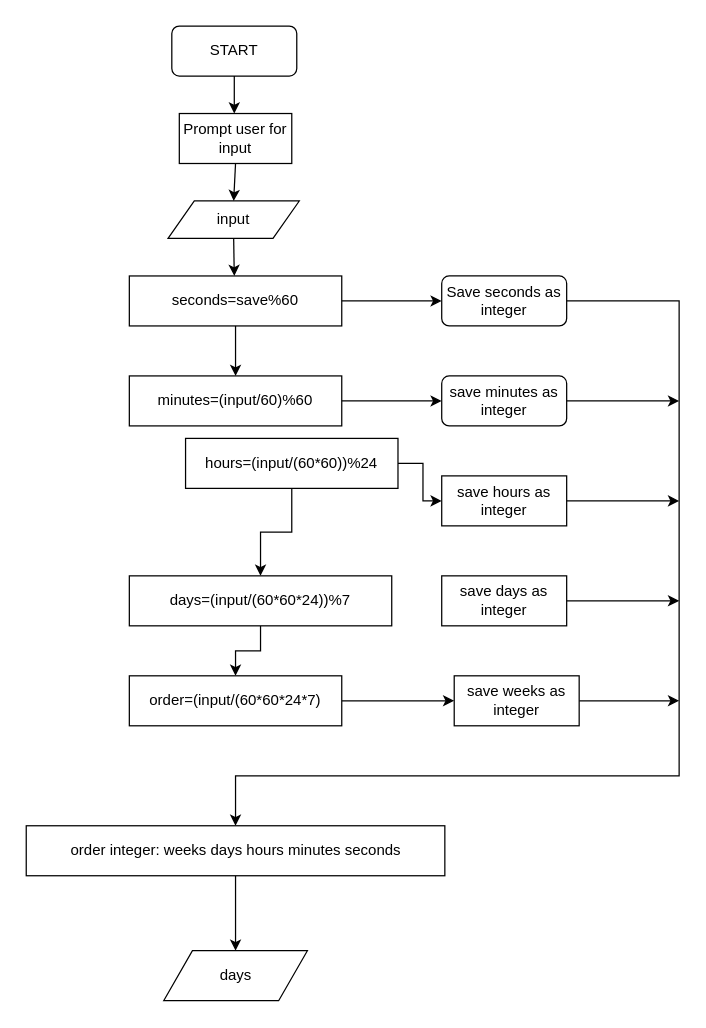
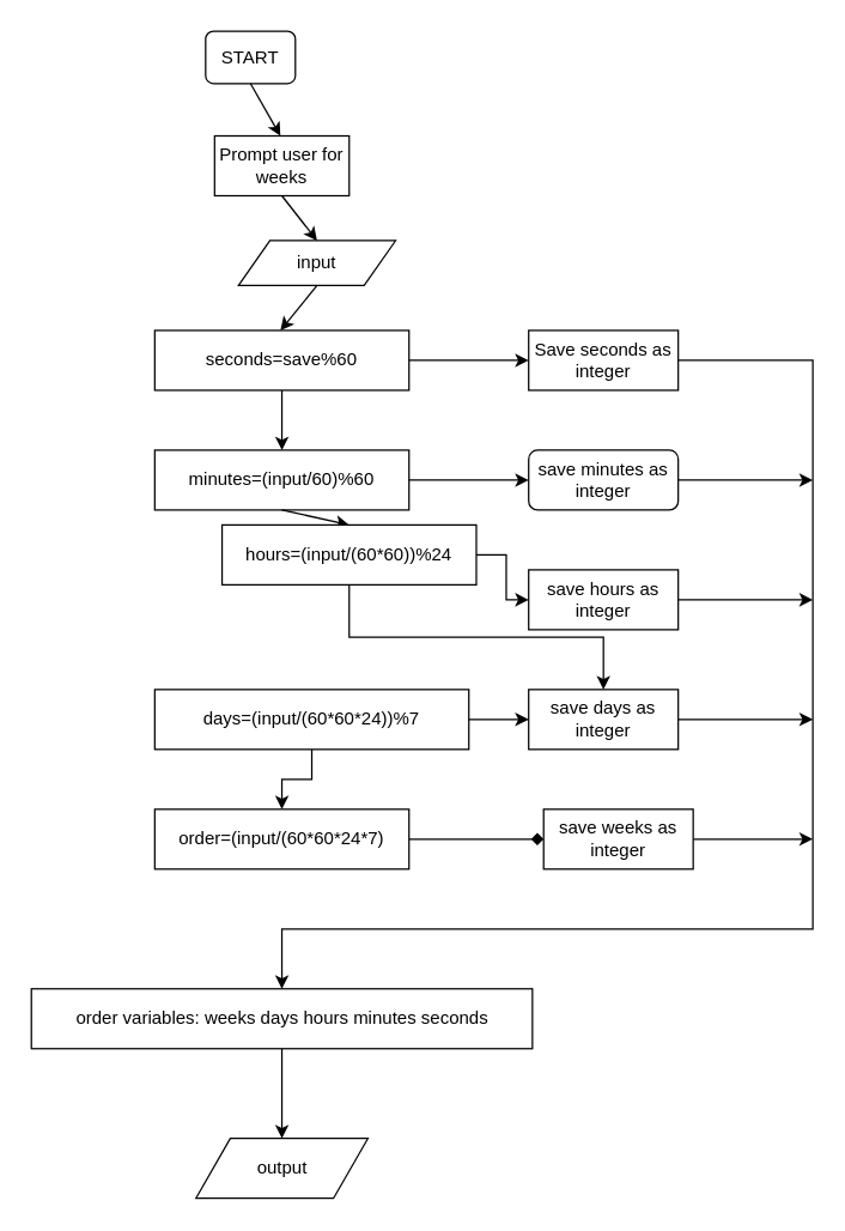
- <mxCell id="2" value="START" style="rounded=1;whiteSpace=wrap;html=1;" parent="1" vertex="1"><mxGeometry x="137" width="100" height="40" as="geometry" y="20" /></mxCell>
+ <mxCell id="2" value="START" style="rounded=1;whiteSpace=wrap;html=1;" parent="1" vertex="1"><mxGeometry x="137" y="20" width="60" height="35" as="geometry" /></mxCell>
- <mxCell id="4" value="Prompt user for input" style="rounded=0;whiteSpace=wrap;html=1;" parent="1" vertex="1"><mxGeometry x="143" y="90" width="90" height="40" as="geometry" /></mxCell>
+ <mxCell id="4" value="Prompt user for weeks" style="rounded=0;whiteSpace=wrap;html=1;" parent="1" vertex="1"><mxGeometry x="143" y="90" width="90" height="40" as="geometry" /></mxCell>
- <mxCell id="5" value="input" style="shape=parallelogram;perimeter=parallelogramPerimeter;whiteSpace=wrap;html=1;" parent="1" vertex="1"><mxGeometry x="134" y="160" width="105" height="30" as="geometry" /></mxCell>
+ <mxCell id="5" value="input" style="shape=parallelogram;perimeter=parallelogramPerimeter;whiteSpace=wrap;html=1;" parent="1" vertex="1"><mxGeometry x="159" y="160" width="105" height="30" as="geometry" /></mxCell>
- <mxCell id="11" value="Save seconds as integer" style="whiteSpace=wrap;html=1;rounded=1;" parent="1" vertex="1"><mxGeometry x="353" y="220" width="100" height="40" as="geometry" /></mxCell>
+ <mxCell id="11" value="Save seconds as integer" style="rounded=0;whiteSpace=wrap;html=1;" parent="1" vertex="1"><mxGeometry x="353" y="220" width="100" height="40" as="geometry" /></mxCell>
+ <mxCell id="17" value="" style="endArrow=classic;html=1;exitX=0.5;exitY=1;exitDx=0;exitDy=0;entryX=0.5;entryY=0;entryDx=0;entryDy=0;" parent="1" source="13" edge="1" target="20"><mxGeometry width="50" height="50" relative="1" as="geometry"><mxPoint x="163" y="390" as="sourcePoint" /><mxPoint x="188" y="380" as="targetPoint" /></mxGeometry></mxCell>
- <mxCell id="18" style="edgeStyle=orthogonalEdgeStyle;rounded=0;orthogonalLoop=1;jettySize=auto;html=1;exitX=0.5;exitY=1;exitDx=0;exitDy=0;" edge="1" parent="1" source="20" target="23"><mxGeometry relative="1" as="geometry" /></mxCell>
+ <mxCell id="18" style="edgeStyle=orthogonalEdgeStyle;rounded=0;orthogonalLoop=1;jettySize=auto;html=1;exitX=0.5;exitY=1;exitDx=0;exitDy=0;" edge="1" parent="1" source="20" target="29"><mxGeometry relative="1" as="geometry" /></mxCell>
+ <mxCell id="22" style="edgeStyle=orthogonalEdgeStyle;rounded=0;orthogonalLoop=1;jettySize=auto;html=1;exitX=1;exitY=0.5;exitDx=0;exitDy=0;entryX=0;entryY=0.5;entryDx=0;entryDy=0;" edge="1" parent="1" source="23" target="29"><mxGeometry relative="1" as="geometry" /></mxCell>
- <mxCell id="24" style="edgeStyle=orthogonalEdgeStyle;rounded=0;orthogonalLoop=1;jettySize=auto;html=1;exitX=1;exitY=0.5;exitDx=0;exitDy=0;" edge="1" parent="1" source="25" target="31"><mxGeometry relative="1" as="geometry" /></mxCell>
+ <mxCell id="24" style="edgeStyle=orthogonalEdgeStyle;rounded=0;orthogonalLoop=1;jettySize=auto;html=1;exitX=1;exitY=0.5;exitDx=0;exitDy=0;endArrow=diamond;" edge="1" parent="1" source="25" target="31"><mxGeometry relative="1" as="geometry" /></mxCell>
- <mxCell id="33" value="order integer: weeks days hours minutes seconds" style="rounded=0;whiteSpace=wrap;html=1;" vertex="1" parent="1"><mxGeometry x="20.5" y="660" width="335" height="40" as="geometry" /></mxCell>
+ <mxCell id="33" value="order variables: weeks days hours minutes seconds" style="rounded=0;whiteSpace=wrap;html=1;" vertex="1" parent="1"><mxGeometry x="20.5" y="660" width="335" height="40" as="geometry" /></mxCell>
- <mxCell id="34" value="days" style="shape=parallelogram;perimeter=parallelogramPerimeter;whiteSpace=wrap;html=1;" vertex="1" parent="1"><mxGeometry x="130.5" y="760" width="115" height="40" as="geometry" /></mxCell>
+ <mxCell id="34" value="output" style="shape=parallelogram;perimeter=parallelogramPerimeter;whiteSpace=wrap;html=1;" vertex="1" parent="1"><mxGeometry x="130.5" y="760" width="115" height="40" as="geometry" /></mxCell>
